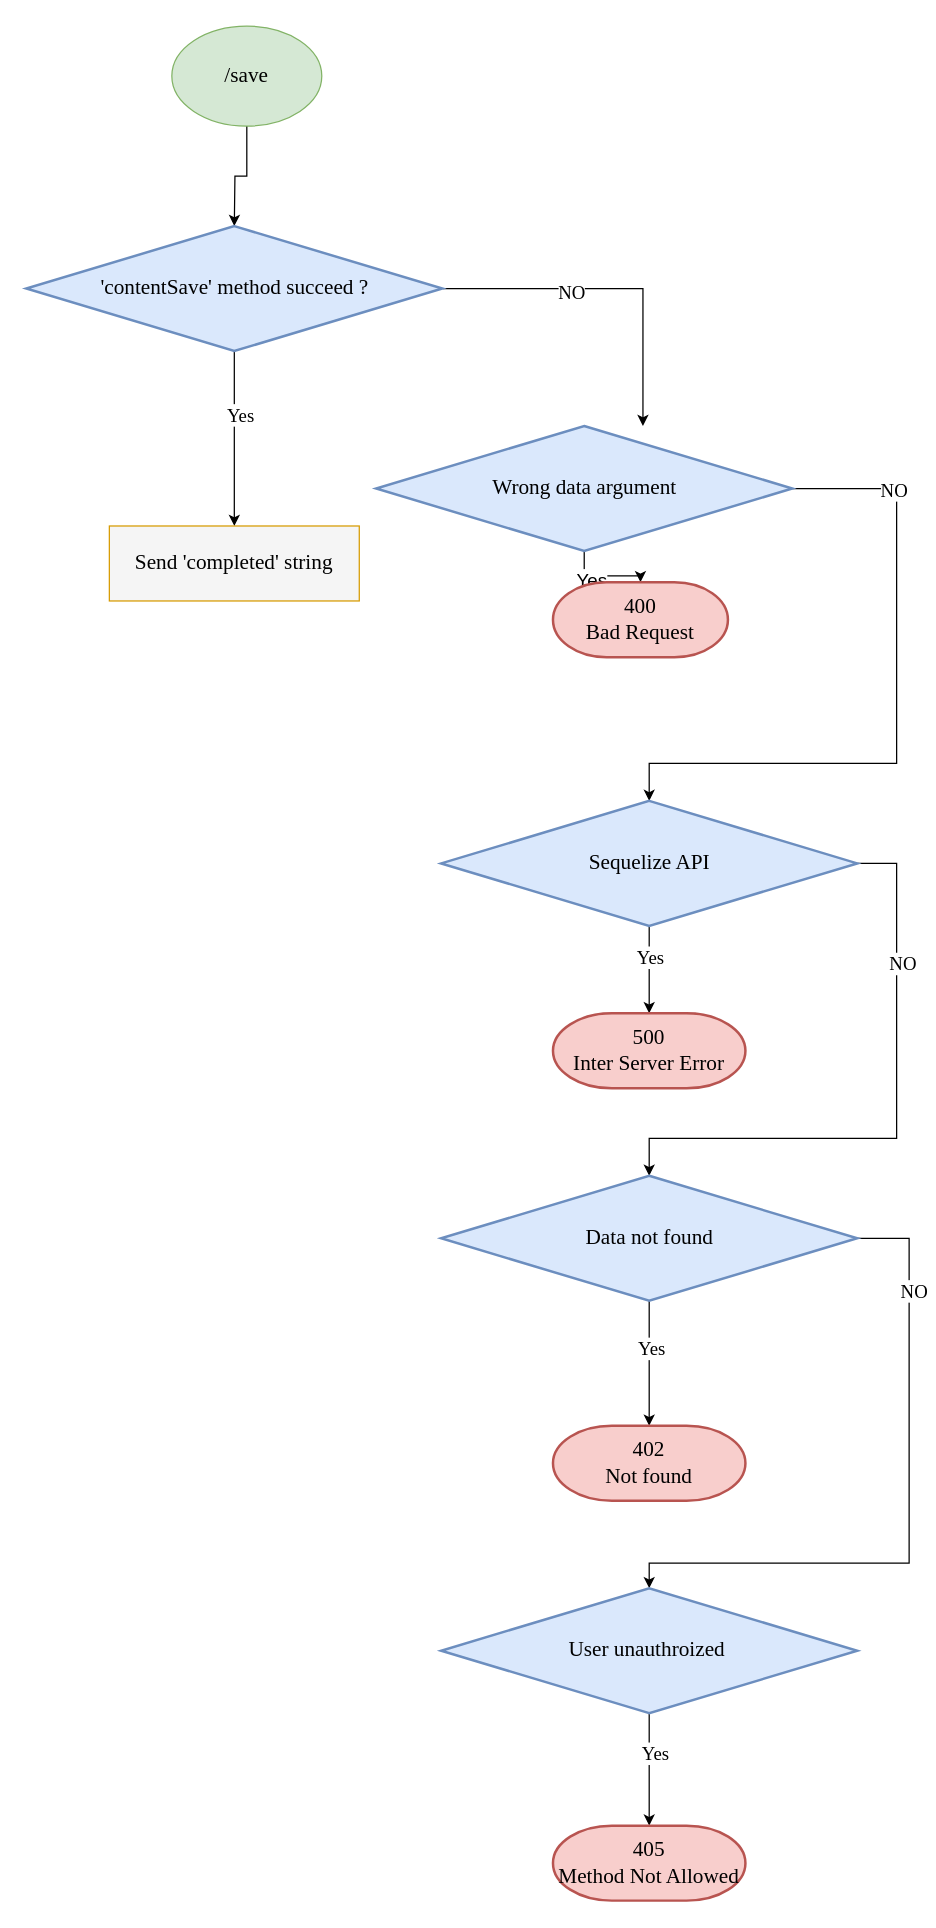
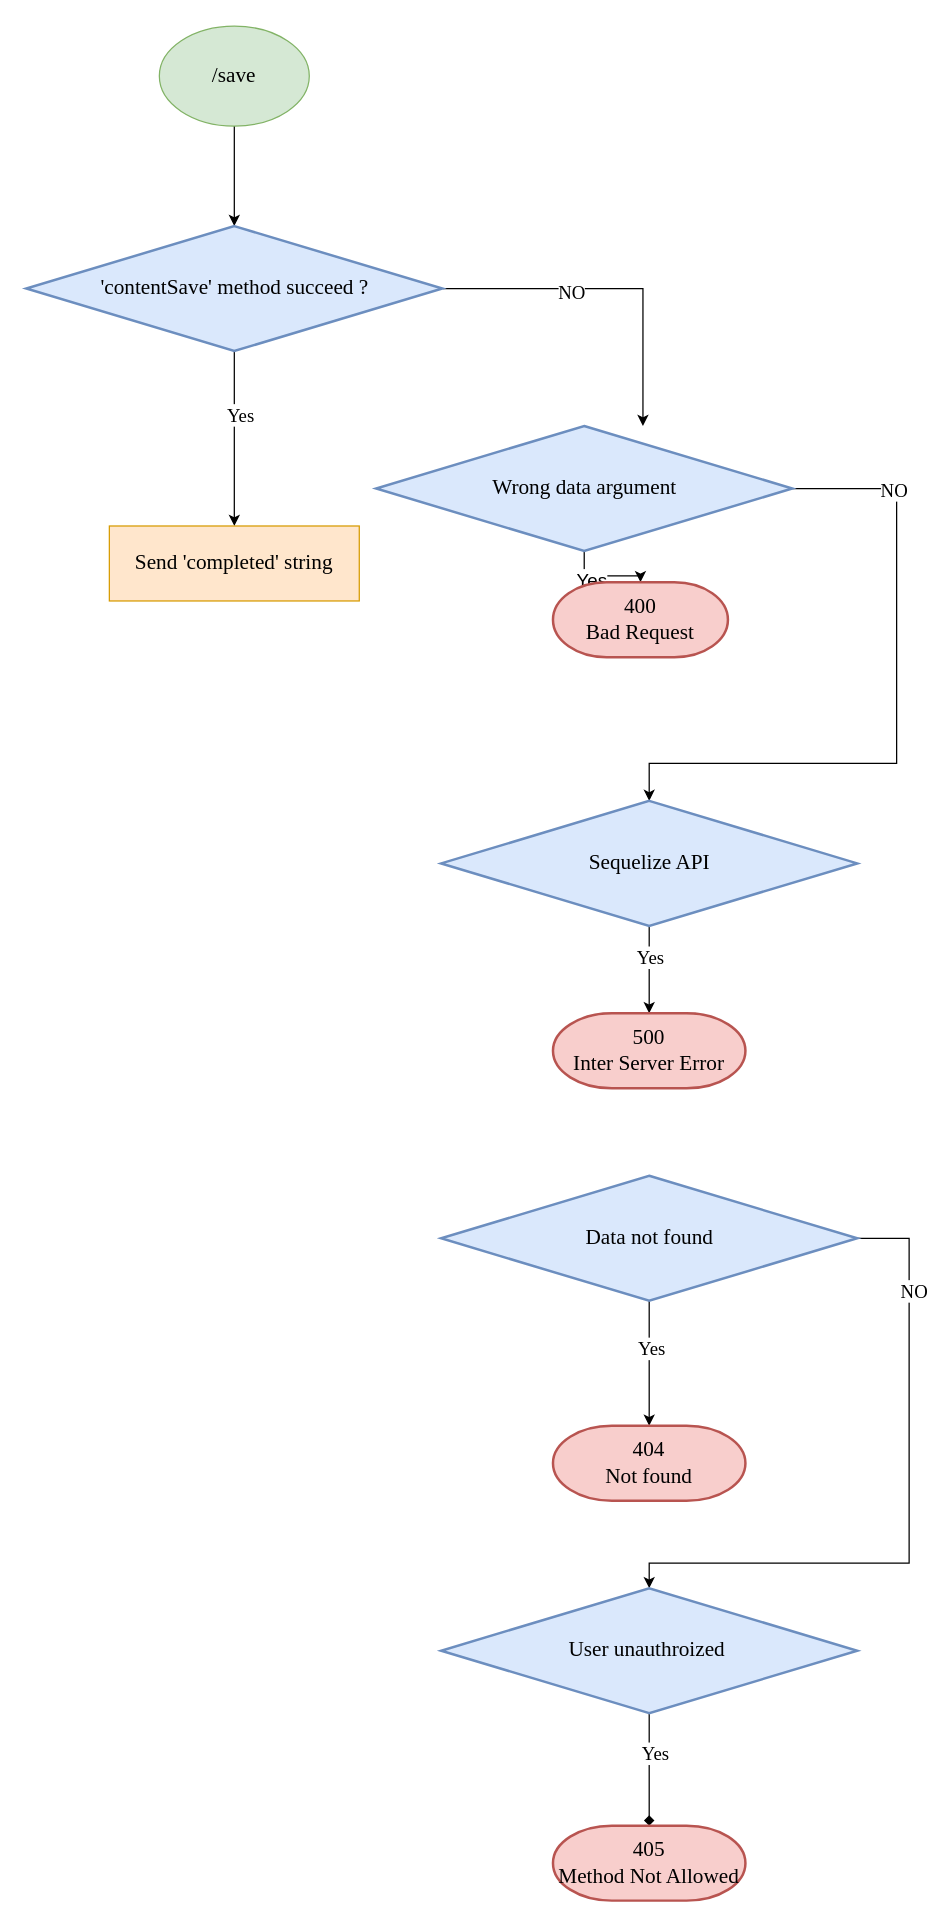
- <mxCell id="3" value="&lt;font style=&quot;font-size: 17px&quot; face=&quot;Comic Sans MS&quot;&gt;/save&lt;/font&gt;" style="ellipse;whiteSpace=wrap;html=1;fillColor=#d5e8d4;strokeColor=#82b366;" vertex="1" parent="1"><mxGeometry x="137" y="20" width="120" height="80" as="geometry" /></mxCell>
+ <mxCell id="3" value="&lt;font style=&quot;font-size: 17px&quot; face=&quot;Comic Sans MS&quot;&gt;/save&lt;/font&gt;" style="ellipse;whiteSpace=wrap;html=1;fillColor=#d5e8d4;strokeColor=#82b366;" vertex="1" parent="1"><mxGeometry x="127" y="20" width="120" height="80" as="geometry" /></mxCell>
- <mxCell id="28" value="&lt;font style=&quot;font-size: 17px&quot; face=&quot;Comic Sans MS&quot;&gt;Send 'completed' string&lt;/font&gt;" style="rounded=0;whiteSpace=wrap;html=1;fillColor=#f5f5f5;strokeColor=#d79b00;" vertex="1" parent="1"><mxGeometry x="87" y="420" width="200" height="60" as="geometry" /></mxCell>
+ <mxCell id="28" value="&lt;font style=&quot;font-size: 17px&quot; face=&quot;Comic Sans MS&quot;&gt;Send 'completed' string&lt;/font&gt;" style="rounded=0;whiteSpace=wrap;html=1;fillColor=#ffe6cc;strokeColor=#d79b00;" vertex="1" parent="1"><mxGeometry x="87" y="420" width="200" height="60" as="geometry" /></mxCell>
- <mxCell id="15" value="" style="edgeStyle=orthogonalEdgeStyle;rounded=0;orthogonalLoop=1;jettySize=auto;html=1;entryX=0.5;entryY=0;entryDx=0;entryDy=0;entryPerimeter=0;" edge="1" parent="1" source="17" target="22"><mxGeometry relative="1" as="geometry"><mxPoint x="765.5" y="690" as="targetPoint" /><Array as="points"><mxPoint x="717" y="690" /><mxPoint x="717" y="910" /><mxPoint x="519" y="910" /></Array></mxGeometry></mxCell>
- <mxCell id="16" value="&lt;font style=&quot;font-size: 15px&quot; face=&quot;Comic Sans MS&quot;&gt;NO&lt;/font&gt;" style="text;html=1;resizable=0;points=[];align=center;verticalAlign=middle;labelBackgroundColor=#ffffff;" vertex="1" connectable="0" parent="15"><mxGeometry x="-0.535" y="4" relative="1" as="geometry"><mxPoint as="offset" /></mxGeometry></mxCell>
- <mxCell id="30" value="&lt;font face=&quot;Comic Sans MS&quot;&gt;&lt;span style=&quot;font-size: 17px&quot;&gt;402&lt;br&gt;&lt;/span&gt;&lt;/font&gt;&lt;font style=&quot;font-size: 17px&quot; face=&quot;Comic Sans MS&quot;&gt;Not found&lt;/font&gt;" style="strokeWidth=2;html=1;shape=mxgraph.flowchart.terminator;whiteSpace=wrap;fillColor=#f8cecc;strokeColor=#b85450;" vertex="1" parent="1"><mxGeometry x="442" y="1140" width="154" height="60" as="geometry" /></mxCell>
+ <mxCell id="30" value="&lt;font face=&quot;Comic Sans MS&quot;&gt;&lt;span style=&quot;font-size: 17px&quot;&gt;404&lt;br&gt;&lt;/span&gt;&lt;/font&gt;&lt;font style=&quot;font-size: 17px&quot; face=&quot;Comic Sans MS&quot;&gt;Not found&lt;/font&gt;" style="strokeWidth=2;html=1;shape=mxgraph.flowchart.terminator;whiteSpace=wrap;fillColor=#f8cecc;strokeColor=#b85450;" vertex="1" parent="1"><mxGeometry x="442" y="1140" width="154" height="60" as="geometry" /></mxCell>
- <mxCell id="23" value="" style="edgeStyle=orthogonalEdgeStyle;rounded=0;orthogonalLoop=1;jettySize=auto;html=1;entryX=0.5;entryY=0;entryDx=0;entryDy=0;entryPerimeter=0;" edge="1" parent="1" source="25" target="31"><mxGeometry relative="1" as="geometry"><mxPoint x="519" y="1450" as="targetPoint" /><Array as="points"><mxPoint x="519" y="1400" /><mxPoint x="519" y="1400" /></Array></mxGeometry></mxCell>
+ <mxCell id="23" value="" style="edgeStyle=orthogonalEdgeStyle;rounded=0;orthogonalLoop=1;jettySize=auto;html=1;entryX=0.5;entryY=0;entryDx=0;entryDy=0;entryPerimeter=0;endArrow=diamond;" edge="1" parent="1" source="25" target="31"><mxGeometry relative="1" as="geometry"><mxPoint x="519" y="1450" as="targetPoint" /><Array as="points"><mxPoint x="519" y="1400" /><mxPoint x="519" y="1400" /></Array></mxGeometry></mxCell>
